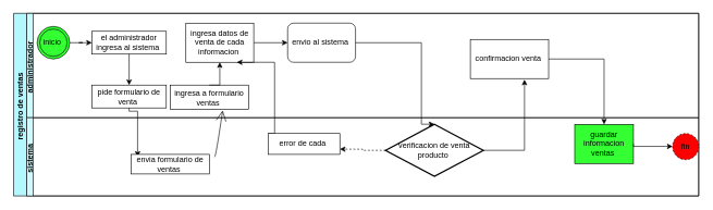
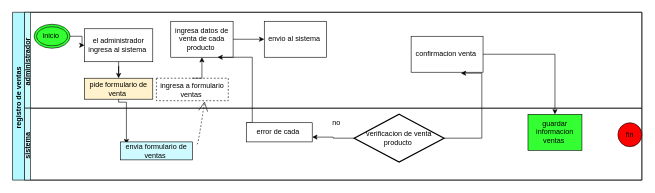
- <mxCell id="5" value="inicio&amp;nbsp;" style="ellipse;shape=doubleEllipse;whiteSpace=wrap;html=1;aspect=fixed;fillColor=#33FF33;" parent="3" vertex="1"><mxGeometry x="16" y="20" width="50" height="50" as="geometry" /></mxCell>
+ <mxCell id="5" value="inicio&amp;nbsp;" style="ellipse;shape=doubleEllipse;whiteSpace=wrap;html=1;aspect=fixed;fillColor=#33FF33;" parent="3" vertex="1"><mxGeometry x="16" y="20" width="60" height="40" as="geometry" /></mxCell>
- <mxCell id="10" value="el administrador ingresa al sistema&amp;nbsp;" style="rounded=0;whiteSpace=wrap;html=1;" parent="3" vertex="1"><mxGeometry x="100" y="27.5" width="114" height="35" as="geometry" /></mxCell>
+ <mxCell id="10" value="el administrador ingresa al sistema&amp;nbsp;" style="rounded=0;whiteSpace=wrap;html=1;" parent="3" vertex="1"><mxGeometry x="100" y="27.5" width="114" height="55" as="geometry" /></mxCell>
- <mxCell id="7" value="ingresa datos de venta de cada informacion&amp;nbsp;" style="rounded=0;whiteSpace=wrap;html=1;" parent="3" vertex="1"><mxGeometry x="244" y="15" width="104" height="60" as="geometry" /></mxCell>
+ <mxCell id="7" value="ingresa datos de venta de cada producto&amp;nbsp;" style="rounded=0;whiteSpace=wrap;html=1;" parent="3" vertex="1"><mxGeometry x="244" y="15" width="104" height="60" as="geometry" /></mxCell>
- <mxCell id="8" value="envio al sistema&amp;nbsp;" style="whiteSpace=wrap;html=1;rounded=1;" parent="3" vertex="1"><mxGeometry x="400" y="15" width="104" height="60" as="geometry" /></mxCell>
+ <mxCell id="8" value="envio al sistema&amp;nbsp;" style="rounded=0;whiteSpace=wrap;html=1;" parent="3" vertex="1"><mxGeometry x="400" y="15" width="104" height="60" as="geometry" /></mxCell>
- <mxCell id="17" style="edgeStyle=orthogonalEdgeStyle;rounded=0;orthogonalLoop=1;jettySize=auto;html=1;entryX=0.5;entryY=0;entryDx=0;entryDy=0;entryPerimeter=0;" parent="2" source="8" target="22" edge="1"><mxGeometry relative="1" as="geometry"><Array as="points"><mxPoint x="625" y="45" /></Array></mxGeometry></mxCell>
- <mxCell id="9" value="confirmacion venta&amp;nbsp;" style="rounded=0;whiteSpace=wrap;html=1;" parent="3" vertex="1"><mxGeometry x="680" y="40" width="120" height="60" as="geometry" /></mxCell>
+ <mxCell id="9" value="confirmacion venta&amp;nbsp;" style="rounded=0;whiteSpace=wrap;html=1;" parent="3" vertex="1"><mxGeometry x="645" y="40" width="120" height="60" as="geometry" /></mxCell>
- <mxCell id="11" value="pide formulario de venta&amp;nbsp;" style="rounded=0;whiteSpace=wrap;html=1;" parent="3" vertex="1"><mxGeometry x="100" y="110" width="114" height="35" as="geometry" /></mxCell>
+ <mxCell id="11" value="pide formulario de venta&amp;nbsp;" style="rounded=0;whiteSpace=wrap;html=1;fillColor=#fff2cc;" parent="3" vertex="1"><mxGeometry x="100" y="110" width="114" height="35" as="geometry" /></mxCell>
- <mxCell id="13" value="ingresa a formulario ventas&amp;nbsp;" style="rounded=0;whiteSpace=wrap;html=1;" parent="3" vertex="1"><mxGeometry x="220" y="110" width="120" height="37.5" as="geometry" /></mxCell>
+ <mxCell id="13" value="ingresa a formulario ventas&amp;nbsp;" style="rounded=0;whiteSpace=wrap;html=1;dashed=1;" parent="3" vertex="1"><mxGeometry x="220" y="110" width="120" height="37.5" as="geometry" /></mxCell>
+ <mxCell id="24" value="no" style="text;html=1;align=center;verticalAlign=middle;resizable=0;points=[];autosize=1;strokeColor=none;fillColor=none;" parent="20" vertex="1"><mxGeometry x="500" y="10" width="40" height="30" as="geometry" /></mxCell>
- <mxCell id="29" style="edgeStyle=none;curved=1;rounded=0;orthogonalLoop=1;jettySize=auto;html=1;entryX=0.67;entryY=1.035;entryDx=0;entryDy=0;entryPerimeter=0;endArrow=open;startSize=14;endSize=14;sourcePerimeterSpacing=8;targetPerimeterSpacing=8;" edge="1" parent="2" source="28" target="13"><mxGeometry relative="1" as="geometry"><Array as="points"><mxPoint x="310" y="220" /></Array></mxGeometry></mxCell>
+ <mxCell id="29" style="edgeStyle=none;curved=1;rounded=0;orthogonalLoop=1;jettySize=auto;html=1;entryX=0.67;entryY=1.035;entryDx=0;entryDy=0;entryPerimeter=0;endArrow=open;startSize=14;endSize=14;sourcePerimeterSpacing=8;targetPerimeterSpacing=8;dashed=1;" edge="1" parent="2" source="28" target="13"><mxGeometry relative="1" as="geometry"><Array as="points"><mxPoint x="310" y="220" /></Array></mxGeometry></mxCell>
- <mxCell id="27" style="edgeStyle=orthogonalEdgeStyle;rounded=0;orthogonalLoop=1;jettySize=auto;html=1;exitX=1;exitY=0.5;exitDx=0;exitDy=0;" parent="20" source="25" target="26" edge="1"><mxGeometry relative="1" as="geometry"><mxPoint x="960" y="-20" as="targetPoint" /><Array as="points"><mxPoint x="930" y="44" /></Array></mxGeometry></mxCell>
- <mxCell id="26" value="fin" style="ellipse;whiteSpace=wrap;html=1;fillColor=#FF0000;dashed=1;" parent="20" vertex="1"><mxGeometry x="990" y="24.25" width="40" height="40" as="geometry" /></mxCell>
+ <mxCell id="26" value="fin" style="ellipse;whiteSpace=wrap;html=1;fillColor=#FF0000;" parent="20" vertex="1"><mxGeometry x="990" y="24.25" width="40" height="40" as="geometry" /></mxCell>
- <mxCell id="21" style="edgeStyle=orthogonalEdgeStyle;rounded=0;orthogonalLoop=1;jettySize=auto;html=1;exitX=0;exitY=0.5;exitDx=0;exitDy=0;exitPerimeter=0;entryX=1;entryY=0.75;entryDx=0;entryDy=0;dashed=1;" parent="20" source="22" target="23" edge="1"><mxGeometry relative="1" as="geometry"><mxPoint x="440" y="75" as="targetPoint" /></mxGeometry></mxCell>
+ <mxCell id="21" style="edgeStyle=orthogonalEdgeStyle;rounded=0;orthogonalLoop=1;jettySize=auto;html=1;exitX=0;exitY=0.5;exitDx=0;exitDy=0;exitPerimeter=0;entryX=1;entryY=0.75;entryDx=0;entryDy=0;" parent="20" source="22" target="23" edge="1"><mxGeometry relative="1" as="geometry"><mxPoint x="440" y="75" as="targetPoint" /></mxGeometry></mxCell>
- <mxCell id="28" value="envia formulario de ventas&amp;nbsp;" style="rounded=0;whiteSpace=wrap;html=1;hachureGap=4;" vertex="1" parent="20"><mxGeometry x="160" y="56.25" width="120" height="30" as="geometry" /></mxCell>
+ <mxCell id="28" value="envia formulario de ventas&amp;nbsp;" style="rounded=0;whiteSpace=wrap;html=1;hachureGap=4;fillColor=#cffaff;" vertex="1" parent="20"><mxGeometry x="160" y="56.25" width="120" height="30" as="geometry" /></mxCell>
